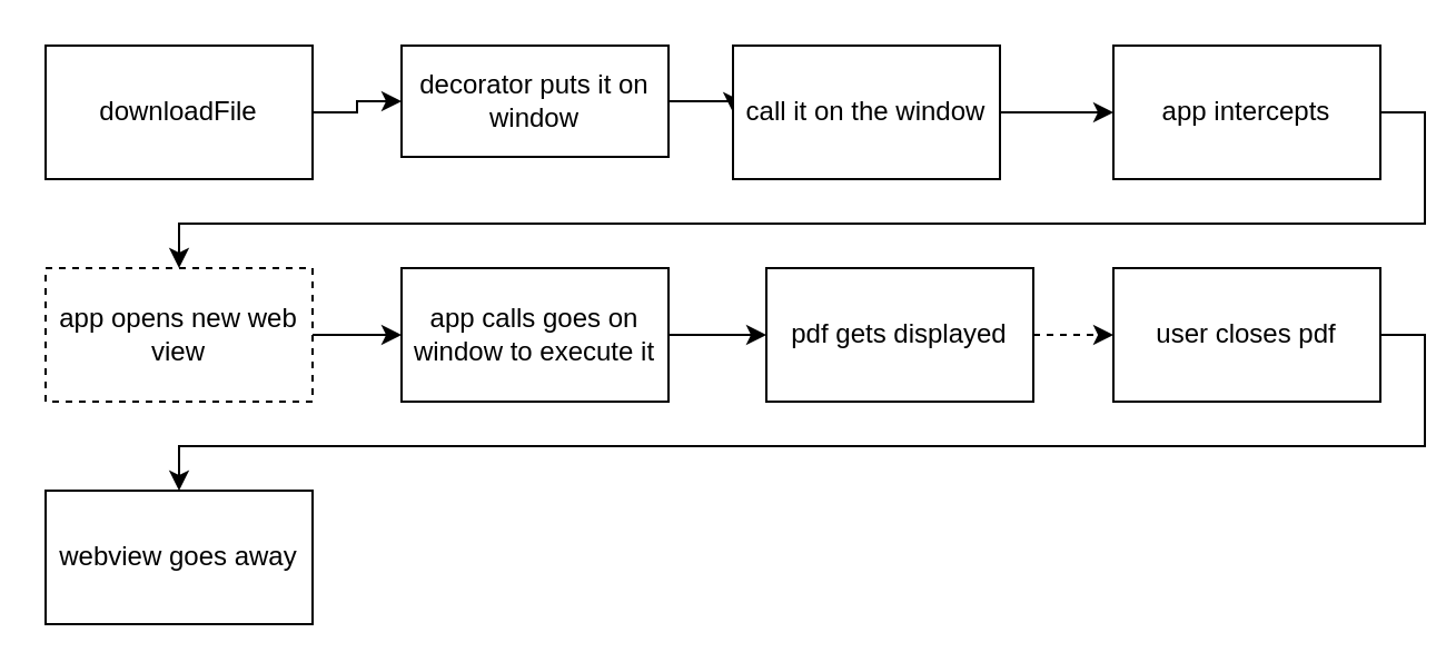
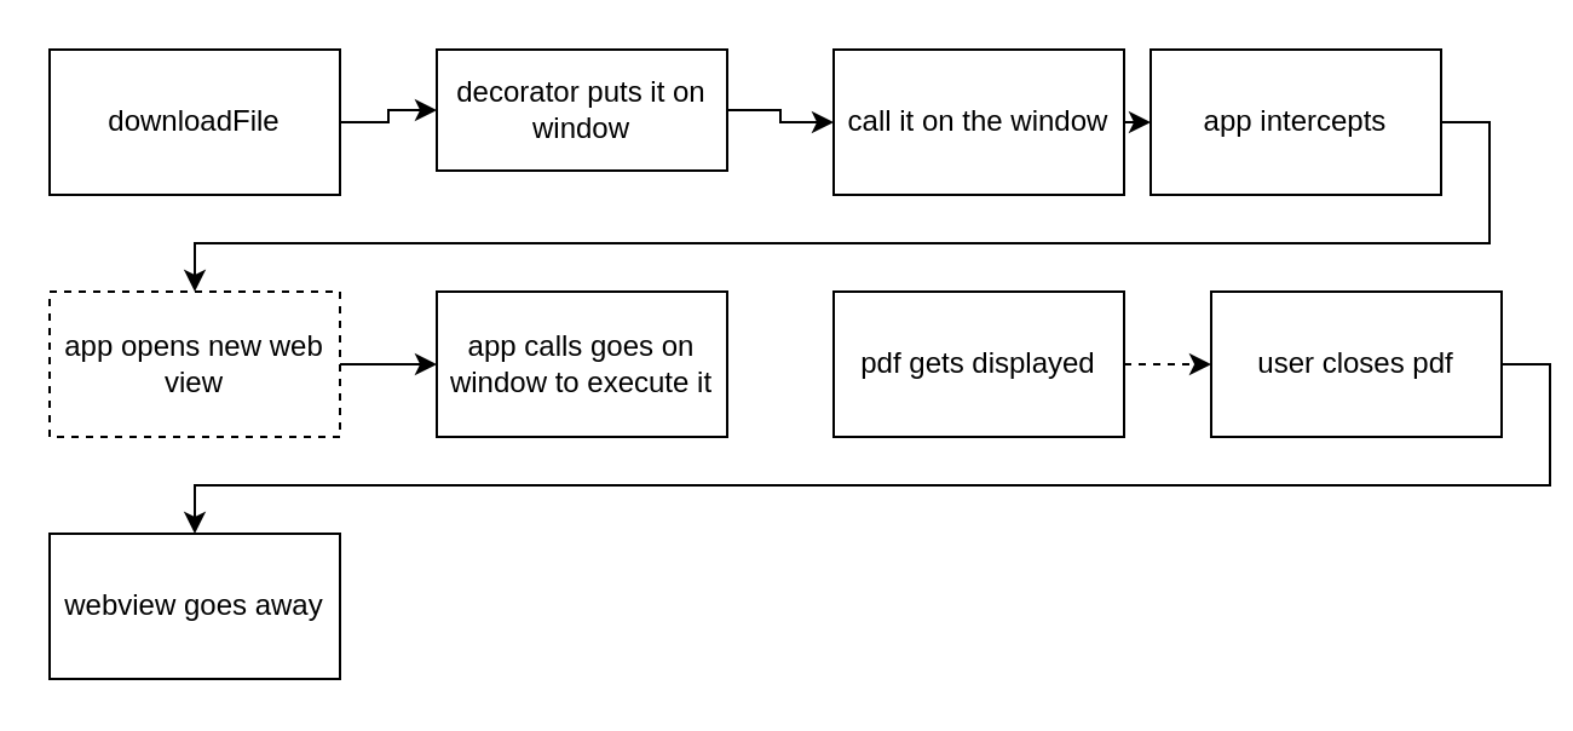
- <mxCell id="9" value="call it on the window" style="rounded=0;whiteSpace=wrap;html=1;" parent="1" vertex="1"><mxGeometry x="329" y="20" width="120" height="60" as="geometry" /></mxCell>
+ <mxCell id="9" value="call it on the window" style="rounded=0;whiteSpace=wrap;html=1;" parent="1" vertex="1"><mxGeometry x="344" y="20" width="120" height="60" as="geometry" /></mxCell>
- <mxCell id="11" value="app intercepts" style="rounded=0;whiteSpace=wrap;html=1;" parent="1" vertex="1"><mxGeometry x="500" y="20" width="120" height="60" as="geometry" /></mxCell>
+ <mxCell id="11" value="app intercepts" style="rounded=0;whiteSpace=wrap;html=1;" parent="1" vertex="1"><mxGeometry x="475" y="20" width="120" height="60" as="geometry" /></mxCell>
- <mxCell id="2" style="edgeStyle=orthogonalEdgeStyle;rounded=0;orthogonalLoop=1;jettySize=auto;html=1;exitX=1;exitY=0.5;exitDx=0;exitDy=0;entryX=0;entryY=0.5;entryDx=0;entryDy=0;" edge="1" parent="1" source="3" target="15"><mxGeometry relative="1" as="geometry" /></mxCell>
